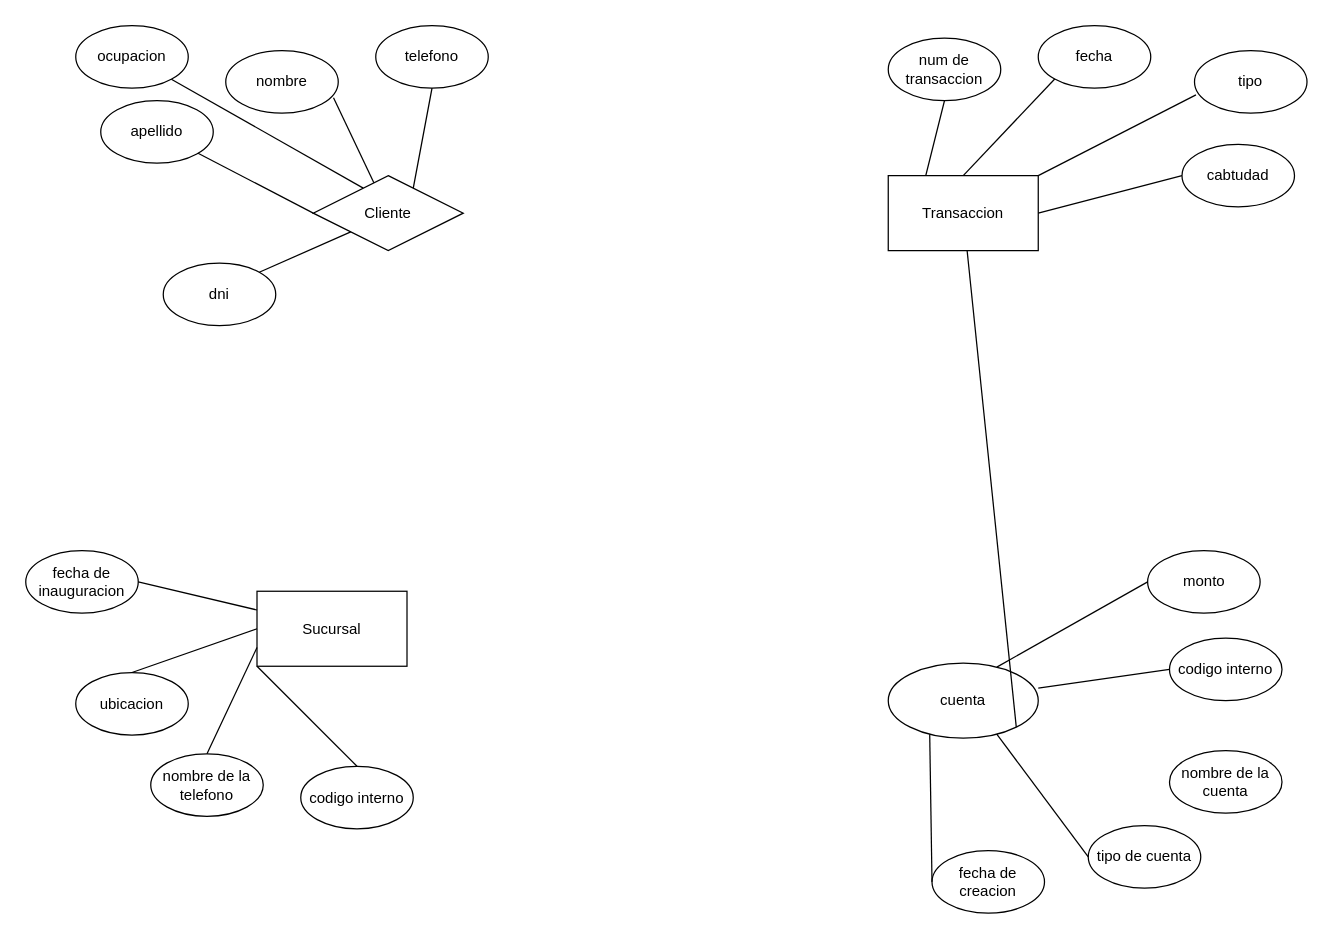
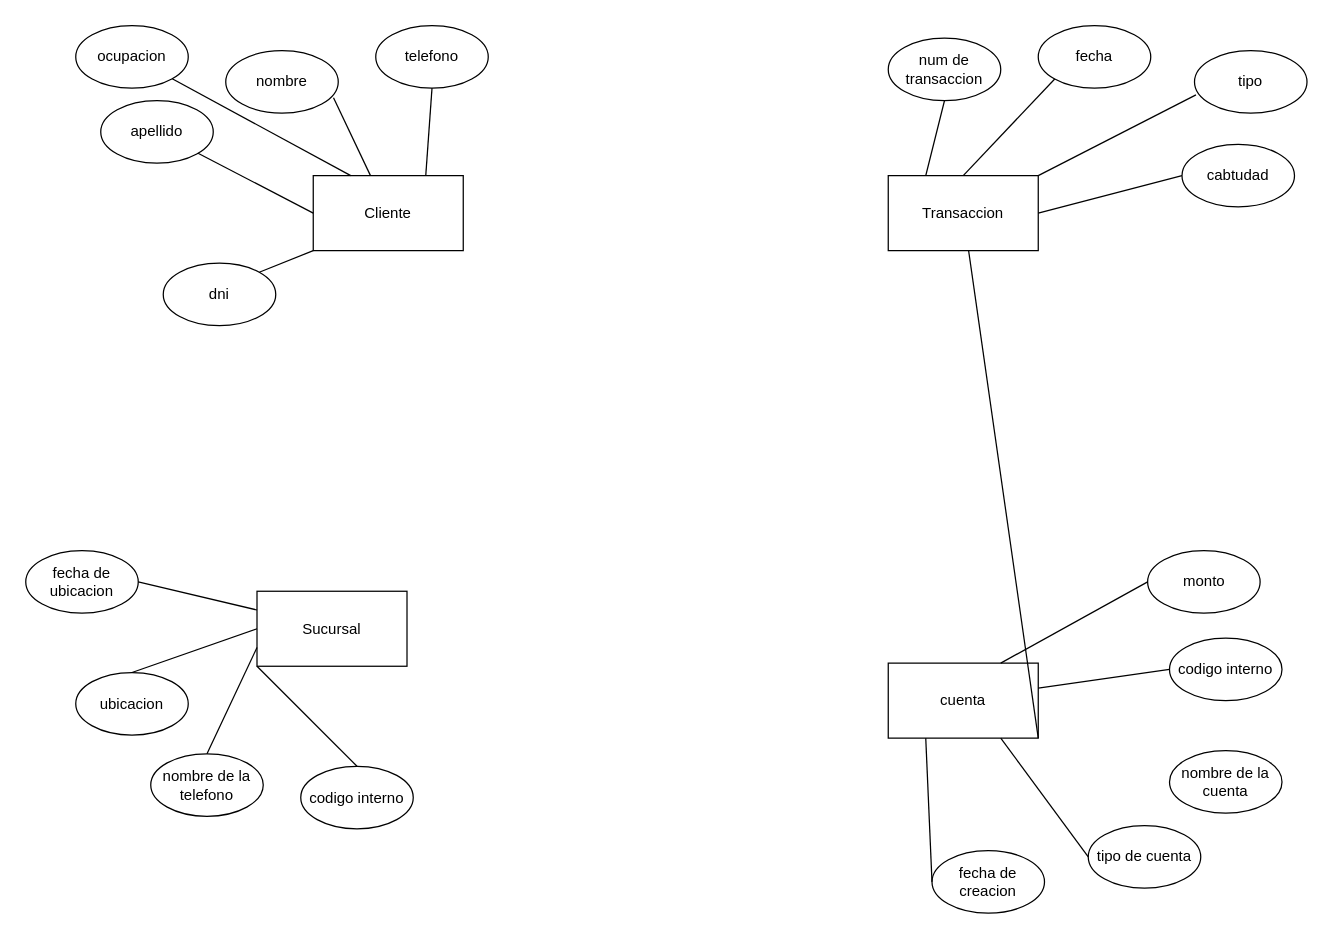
- <mxCell id="35" value="Cliente" style="rhombus;whiteSpace=wrap;html=1;" vertex="1" parent="34"><mxGeometry x="190" y="120" width="120" height="60" as="geometry" /></mxCell>
+ <mxCell id="35" value="Cliente" style="rounded=0;whiteSpace=wrap;html=1;" vertex="1" parent="34"><mxGeometry x="190" y="120" width="120" height="60" as="geometry" /></mxCell>
- <mxCell id="10" value="fecha de inauguracion" style="ellipse;whiteSpace=wrap;html=1;" vertex="1" parent="2"><mxGeometry width="90" height="50" as="geometry" /></mxCell>
+ <mxCell id="10" value="fecha de ubicacion" style="ellipse;whiteSpace=wrap;html=1;" vertex="1" parent="2"><mxGeometry width="90" height="50" as="geometry" /></mxCell>
- <mxCell id="13" value="cuenta" style="ellipse;whiteSpace=wrap;html=1;" vertex="1" parent="12"><mxGeometry y="90" width="120" height="60" as="geometry" /></mxCell>
+ <mxCell id="13" value="cuenta" style="rounded=0;whiteSpace=wrap;html=1;" vertex="1" parent="12"><mxGeometry y="90" width="120" height="60" as="geometry" /></mxCell>
